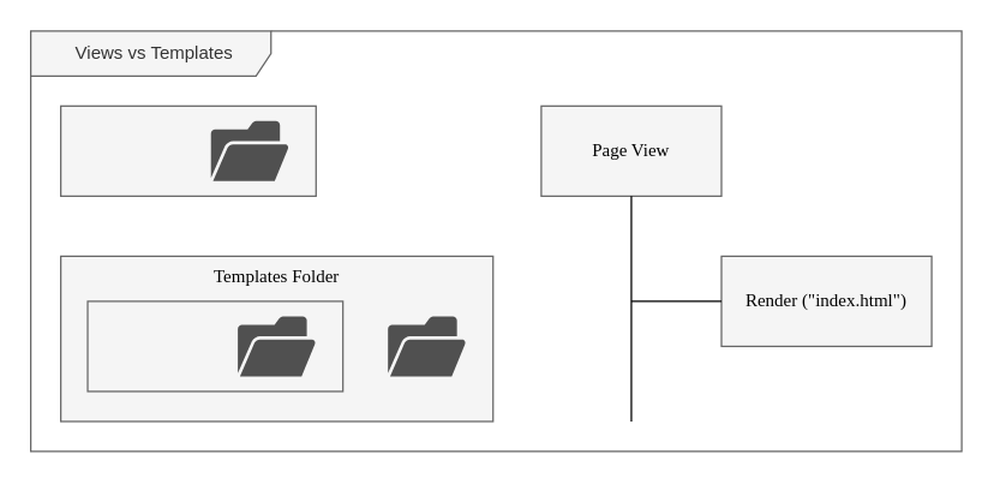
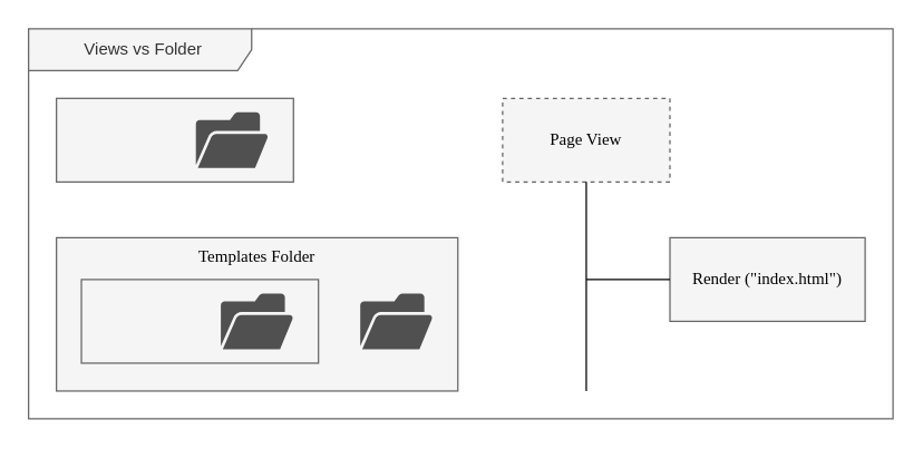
- <mxCell id="2" value="Views vs Templates" style="shape=umlFrame;whiteSpace=wrap;html=1;width=160;height=30;boundedLbl=1;verticalAlign=middle;align=center;spacingLeft=5;rounded=0;sketch=0;fontColor=#333333;strokeColor=#666666;fillColor=#f5f5f5;" vertex="1" parent="1"><mxGeometry x="20" y="20" width="620" height="280" as="geometry" /></mxCell>
+ <mxCell id="2" value="Views vs Folder" style="shape=umlFrame;whiteSpace=wrap;html=1;width=160;height=30;boundedLbl=1;verticalAlign=middle;align=center;spacingLeft=5;rounded=0;sketch=0;fontColor=#333333;strokeColor=#666666;fillColor=#f5f5f5;" vertex="1" parent="1"><mxGeometry x="20" y="20" width="620" height="280" as="geometry" /></mxCell>
- <mxCell id="3" value="Page View" style="rounded=0;whiteSpace=wrap;html=1;fillColor=#f5f5f5;strokeColor=#666666;fontColor=#000000;fontFamily=Verdana;" vertex="1" parent="1"><mxGeometry x="360" y="70" width="120" height="60" as="geometry" /></mxCell>
+ <mxCell id="3" value="Page View" style="rounded=0;whiteSpace=wrap;html=1;fillColor=#f5f5f5;strokeColor=#666666;fontColor=#000000;fontFamily=Verdana;dashed=1;" vertex="1" parent="1"><mxGeometry x="360" y="70" width="120" height="60" as="geometry" /></mxCell>
